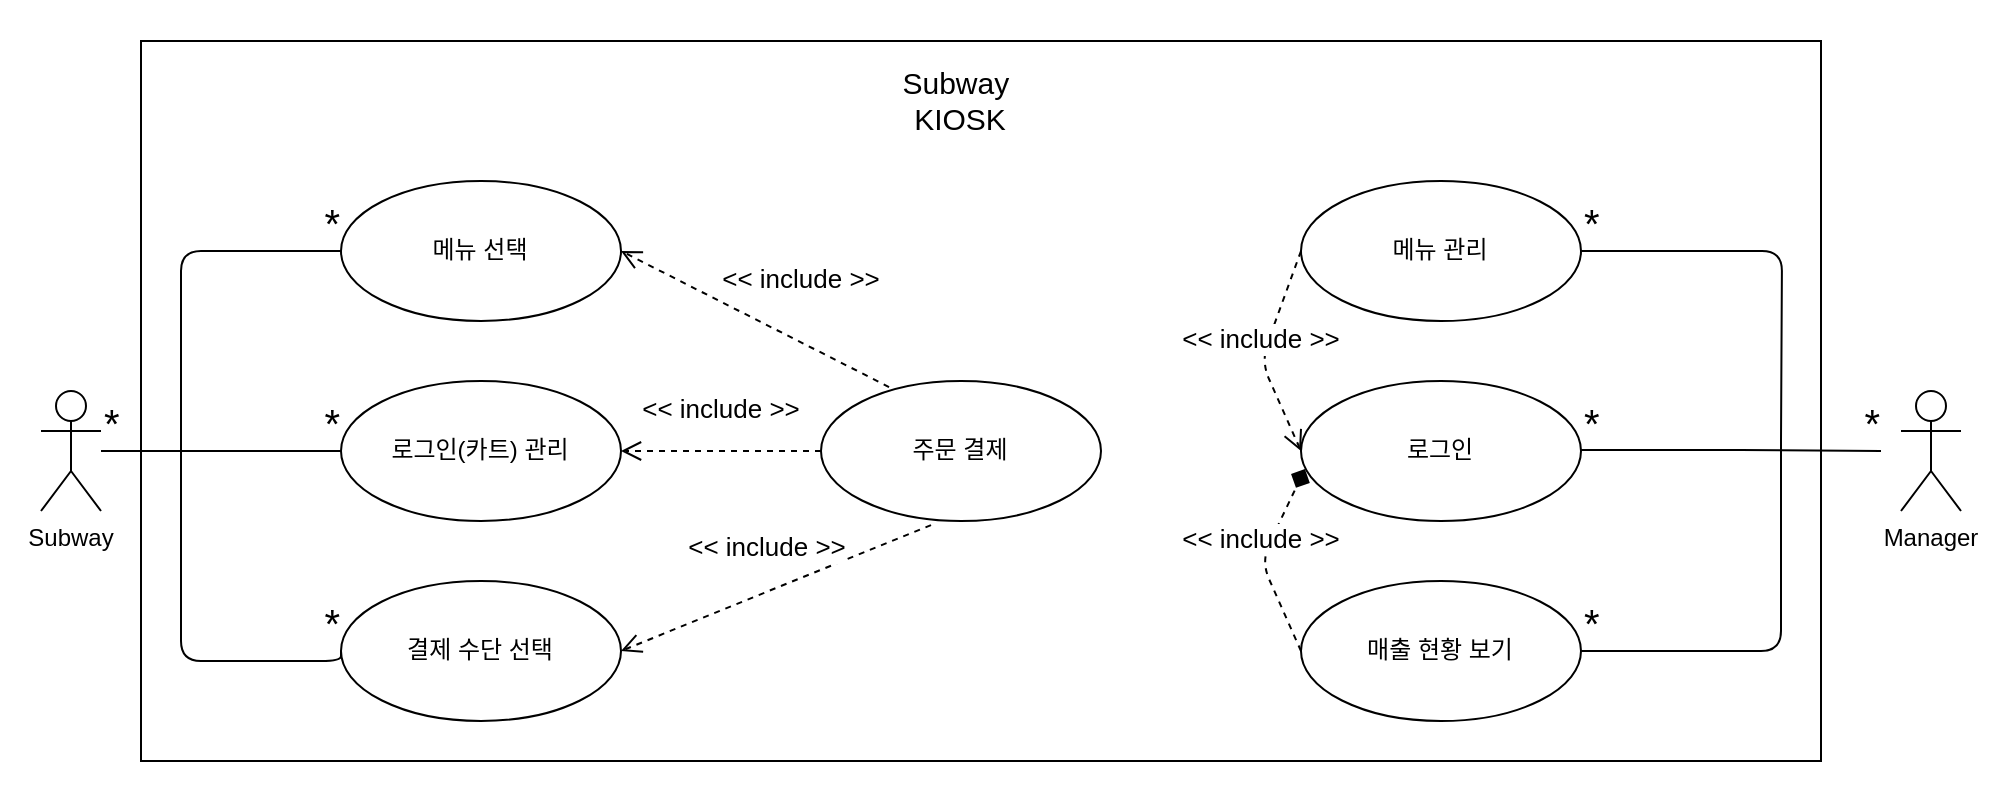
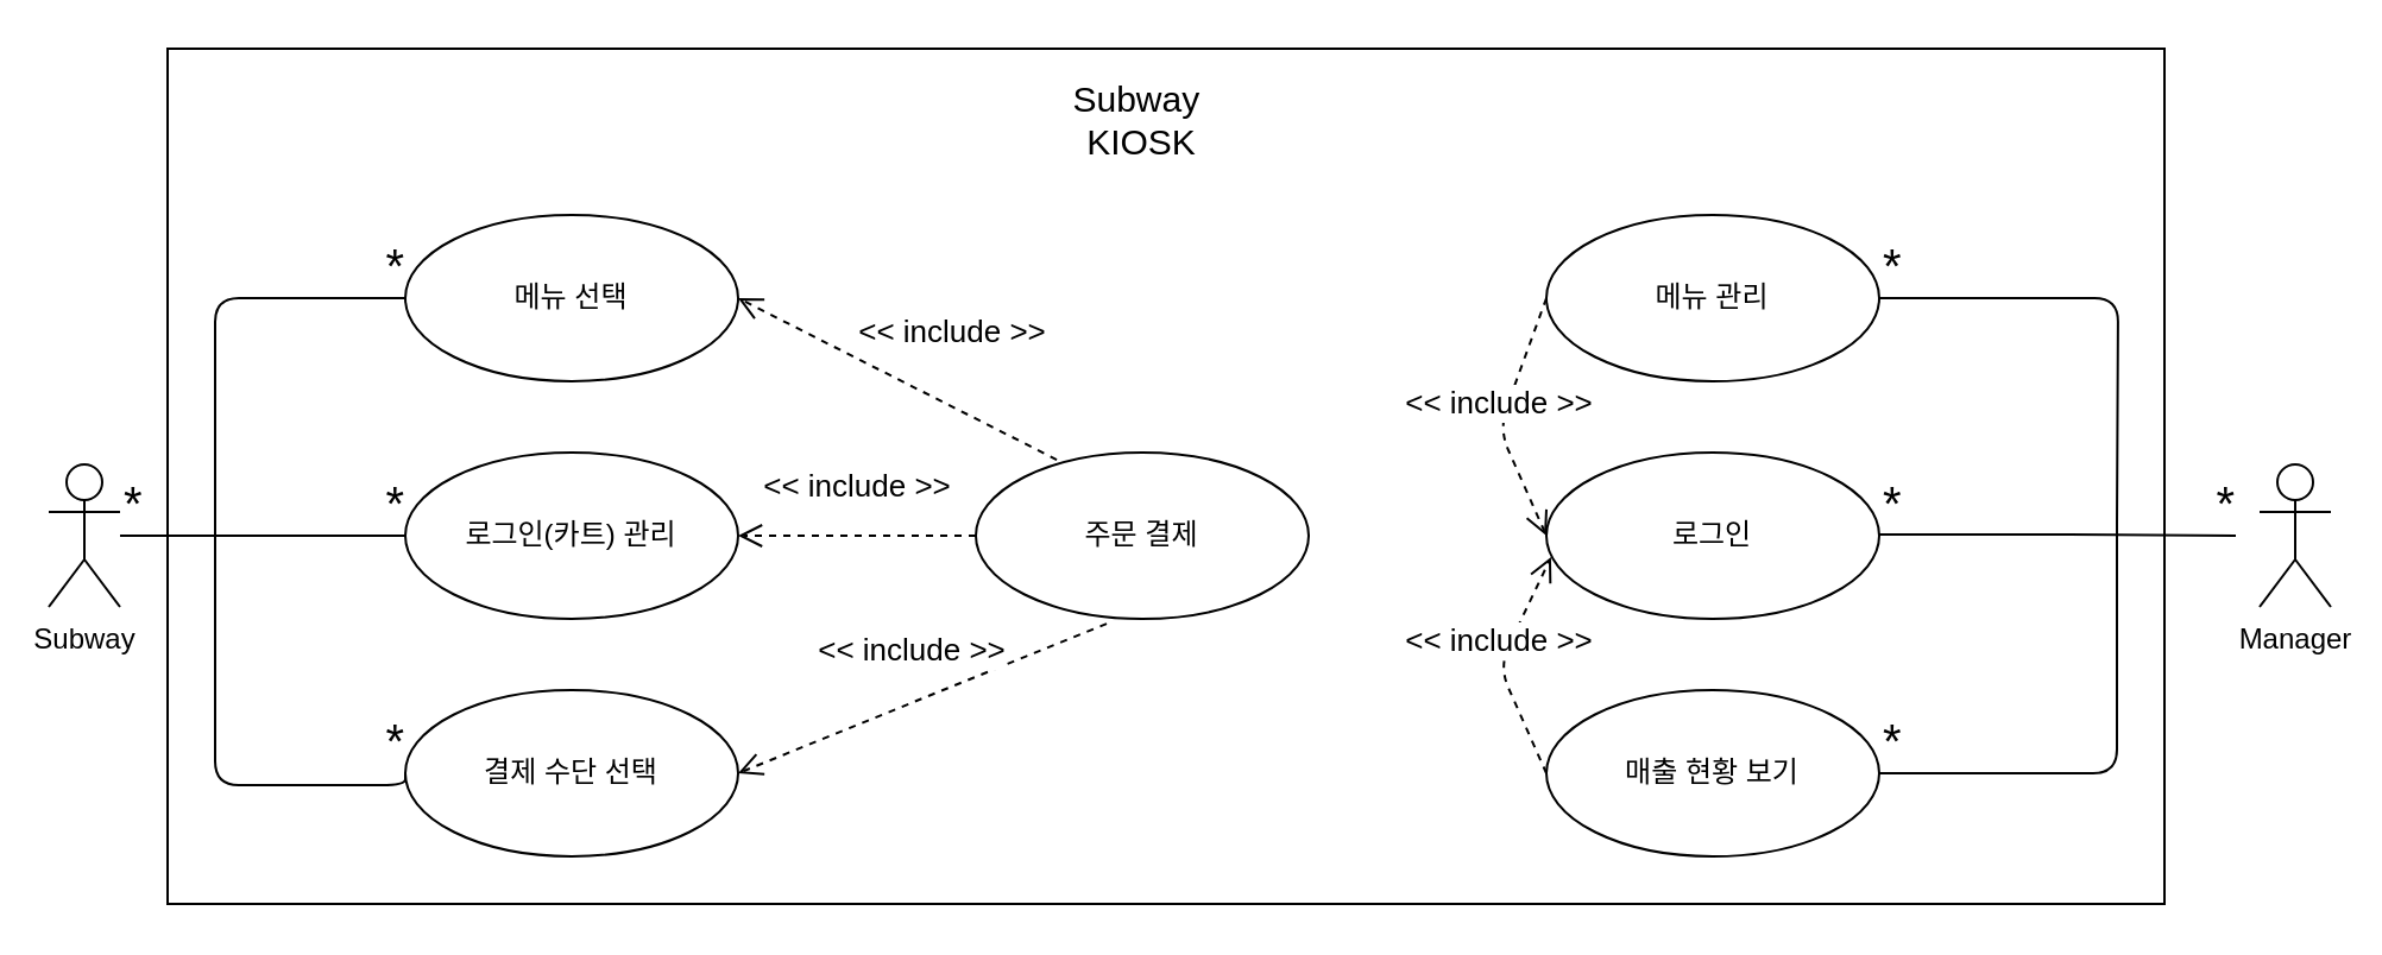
- <mxCell id="30" value="&lt;font style=&quot;font-size: 13px&quot;&gt;&amp;lt;&amp;lt; include &amp;gt;&amp;gt;&lt;/font&gt;" style="html=1;verticalAlign=bottom;endArrow=diamond;dashed=1;endSize=8;exitX=0;exitY=0.5;exitDx=0;exitDy=0;entryX=0.014;entryY=0.629;entryDx=0;entryDy=0;entryPerimeter=0;" edge="1" parent="1" source="11" target="10"><mxGeometry x="-0.017" relative="1" as="geometry"><mxPoint x="640" y="320" as="sourcePoint" /><mxPoint x="630" y="230" as="targetPoint" /><Array as="points"><mxPoint x="630" y="280" /></Array><mxPoint as="offset" /></mxGeometry></mxCell>
+ <mxCell id="30" value="&lt;font style=&quot;font-size: 13px&quot;&gt;&amp;lt;&amp;lt; include &amp;gt;&amp;gt;&lt;/font&gt;" style="html=1;verticalAlign=bottom;endArrow=open;dashed=1;endSize=8;exitX=0;exitY=0.5;exitDx=0;exitDy=0;entryX=0.014;entryY=0.629;entryDx=0;entryDy=0;entryPerimeter=0;" edge="1" parent="1" source="11" target="10"><mxGeometry x="-0.017" relative="1" as="geometry"><mxPoint x="640" y="320" as="sourcePoint" /><mxPoint x="630" y="230" as="targetPoint" /><Array as="points"><mxPoint x="630" y="280" /></Array><mxPoint as="offset" /></mxGeometry></mxCell>
